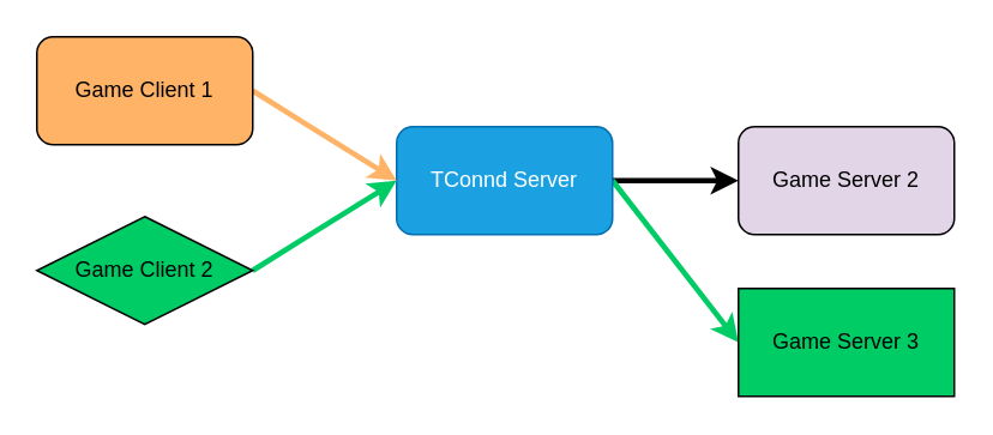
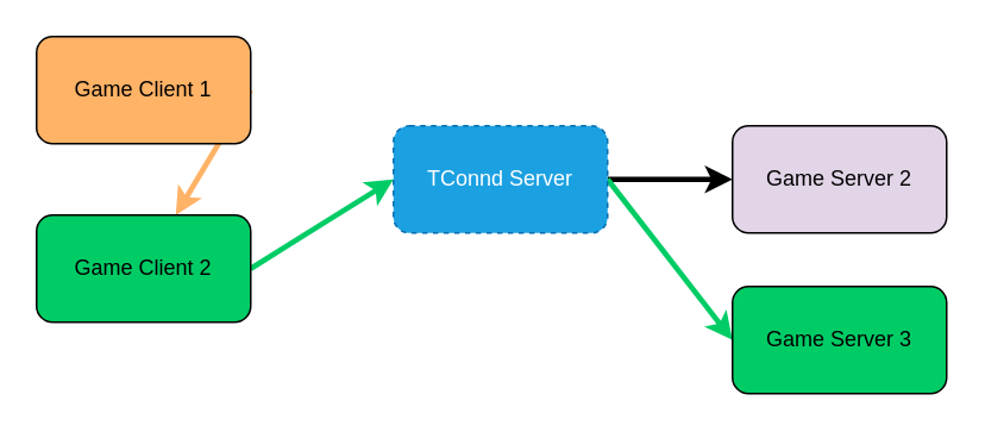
- <mxCell id="7" style="rounded=0;orthogonalLoop=1;jettySize=auto;html=1;exitX=1;exitY=0.5;exitDx=0;exitDy=0;entryX=0;entryY=0.5;entryDx=0;entryDy=0;fillColor=#cdeb8b;strokeWidth=3;strokeColor=#FFB366;" edge="1" parent="1" source="8" target="4"><mxGeometry relative="1" as="geometry" /></mxCell>
+ <mxCell id="7" style="rounded=0;orthogonalLoop=1;jettySize=auto;html=1;exitX=1;exitY=0.5;exitDx=0;exitDy=0;fillColor=#cdeb8b;strokeWidth=3;strokeColor=#FFB366;" edge="1" parent="1" source="8" target="10"><mxGeometry relative="1" as="geometry" /></mxCell>
- <mxCell id="4" value="TConnd Server" style="rounded=1;whiteSpace=wrap;html=1;fillColor=#1ba1e2;strokeColor=#006EAF;fontColor=#ffffff;" vertex="1" parent="1"><mxGeometry x="220" y="70" width="120" height="60" as="geometry" /></mxCell>
+ <mxCell id="4" value="TConnd Server" style="rounded=1;whiteSpace=wrap;html=1;fillColor=#1ba1e2;strokeColor=#006EAF;fontColor=#ffffff;dashed=1;" vertex="1" parent="1"><mxGeometry x="220" y="70" width="120" height="60" as="geometry" /></mxCell>
- <mxCell id="10" value="Game Client 2" style="rhombus;whiteSpace=wrap;html=1;fillColor=#00CC66;" vertex="1" parent="1"><mxGeometry x="20" y="120" width="120" height="60" as="geometry" /></mxCell>
+ <mxCell id="10" value="Game Client 2" style="rounded=1;whiteSpace=wrap;html=1;fillColor=#00CC66;" vertex="1" parent="1"><mxGeometry x="20" y="120" width="120" height="60" as="geometry" /></mxCell>
- <mxCell id="6" value="Game Server 3" style="whiteSpace=wrap;html=1;fillColor=#00CC66;rounded=0;" vertex="1" parent="1"><mxGeometry x="410" y="160" width="120" height="60" as="geometry" /></mxCell>
+ <mxCell id="6" value="Game Server 3" style="rounded=1;whiteSpace=wrap;html=1;fillColor=#00CC66;" vertex="1" parent="1"><mxGeometry x="410" y="160" width="120" height="60" as="geometry" /></mxCell>
